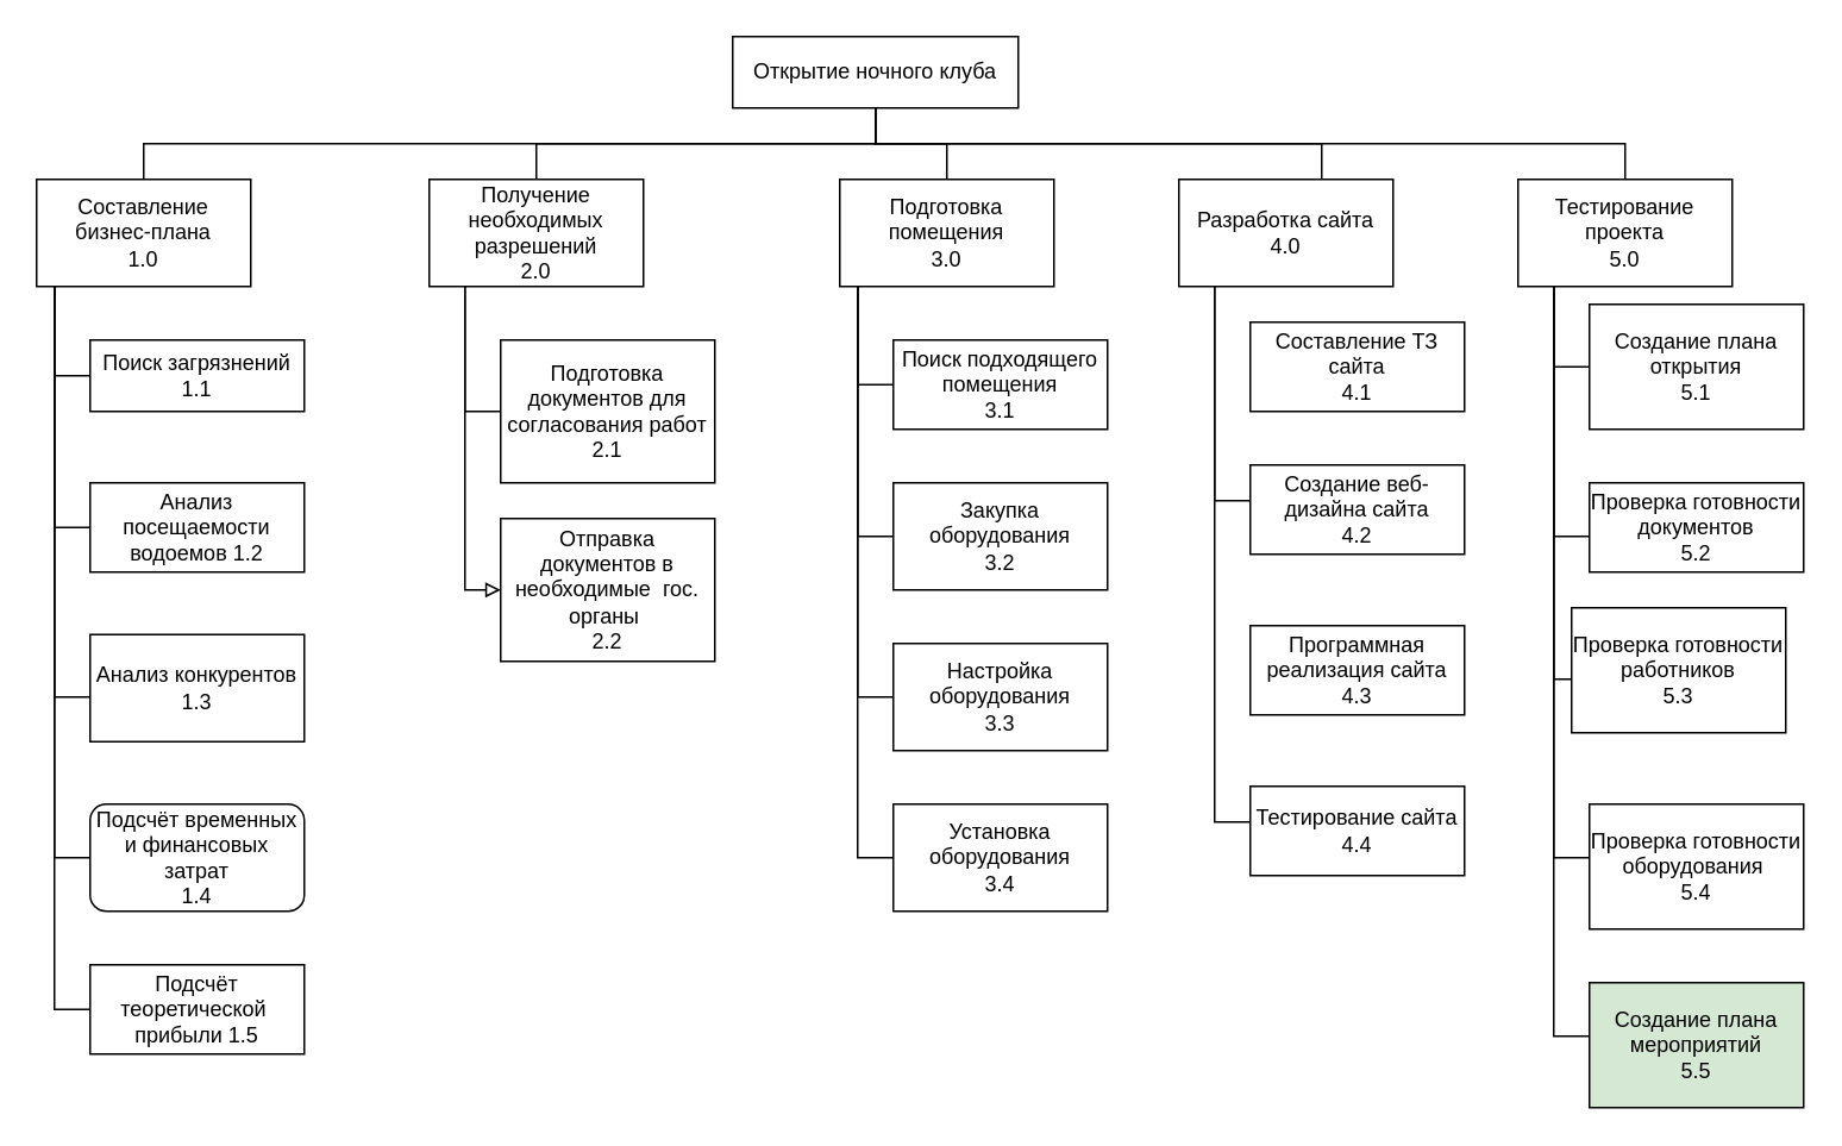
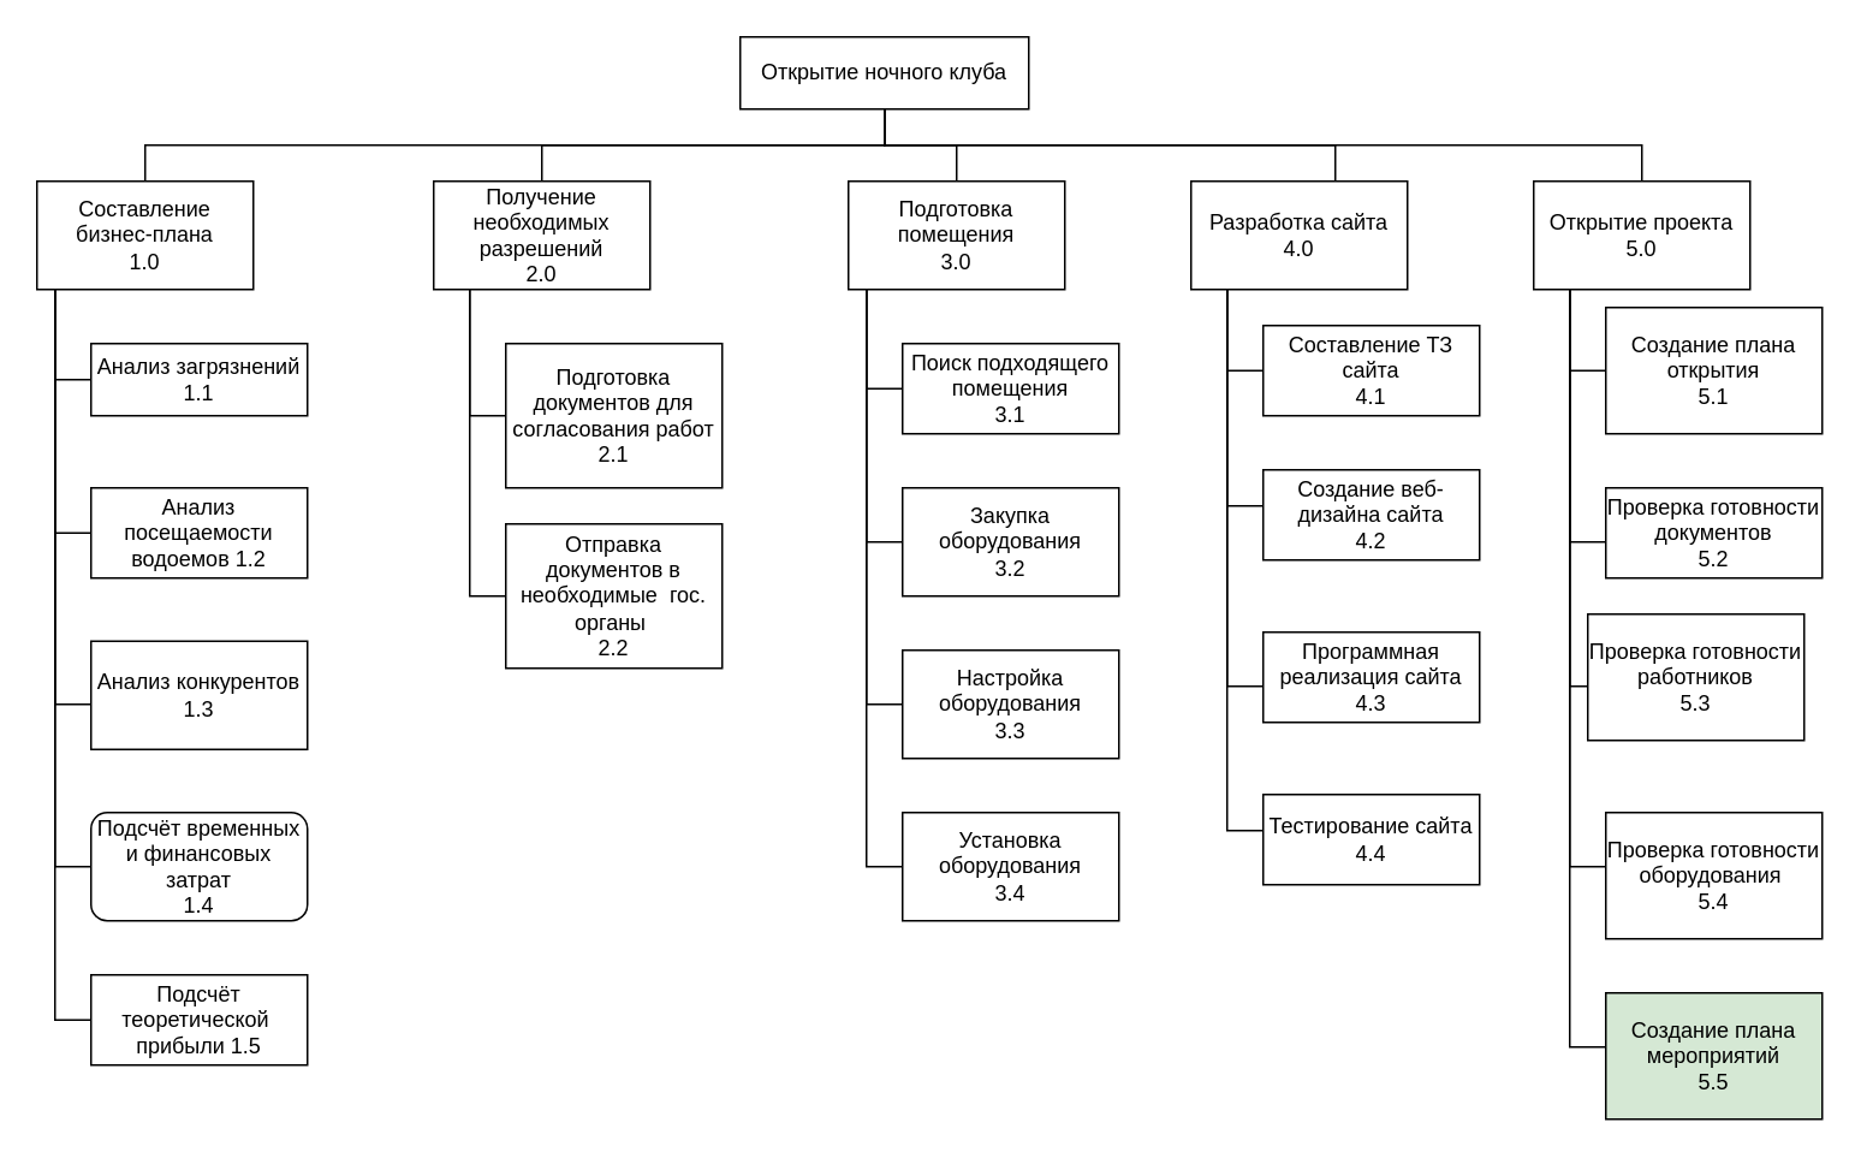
- <mxCell id="32" value="Тестирование проекта&lt;br&gt;5.0" style="rounded=0;whiteSpace=wrap;html=1;" parent="1" vertex="1"><mxGeometry x="850" y="100" width="120" height="60" as="geometry" /></mxCell>
+ <mxCell id="32" value="Открытие проекта&lt;br&gt;5.0" style="rounded=0;whiteSpace=wrap;html=1;" parent="1" vertex="1"><mxGeometry x="850" y="100" width="120" height="60" as="geometry" /></mxCell>
+ <mxCell id="25" style="edgeStyle=orthogonalEdgeStyle;rounded=0;orthogonalLoop=1;jettySize=auto;html=1;entryX=0;entryY=0.5;entryDx=0;entryDy=0;endArrow=none;endFill=0;" parent="1" source="26" target="51" edge="1"><mxGeometry relative="1" as="geometry"><Array as="points"><mxPoint x="680" y="205" /></Array></mxGeometry></mxCell>
- <mxCell id="35" value="Поиск загрязнений&lt;br&gt;1.1" style="rounded=0;whiteSpace=wrap;html=1;" parent="1" vertex="1"><mxGeometry x="50" y="190" width="120" height="40" as="geometry" /></mxCell>
+ <mxCell id="35" value="Анализ загрязнений&lt;br&gt;1.1" style="rounded=0;whiteSpace=wrap;html=1;" parent="1" vertex="1"><mxGeometry x="50" y="190" width="120" height="40" as="geometry" /></mxCell>
- <mxCell id="19" style="edgeStyle=orthogonalEdgeStyle;rounded=0;orthogonalLoop=1;jettySize=auto;html=1;entryX=0;entryY=0.5;entryDx=0;entryDy=0;endArrow=block;endFill=0;" parent="1" source="21" target="43" edge="1"><mxGeometry relative="1" as="geometry"><Array as="points"><mxPoint x="260" y="330" /></Array></mxGeometry></mxCell>
+ <mxCell id="19" style="edgeStyle=orthogonalEdgeStyle;rounded=0;orthogonalLoop=1;jettySize=auto;html=1;entryX=0;entryY=0.5;entryDx=0;entryDy=0;endArrow=none;endFill=0;" parent="1" source="21" target="43" edge="1"><mxGeometry relative="1" as="geometry"><Array as="points"><mxPoint x="260" y="330" /></Array></mxGeometry></mxCell>
+ <mxCell id="23" style="edgeStyle=orthogonalEdgeStyle;rounded=0;orthogonalLoop=1;jettySize=auto;html=1;entryX=0;entryY=0.5;entryDx=0;entryDy=0;endArrow=none;endFill=0;" parent="1" source="26" target="45" edge="1"><mxGeometry relative="1" as="geometry"><Array as="points"><mxPoint x="680" y="380" /><mxPoint x="700" y="380" /></Array></mxGeometry></mxCell>
